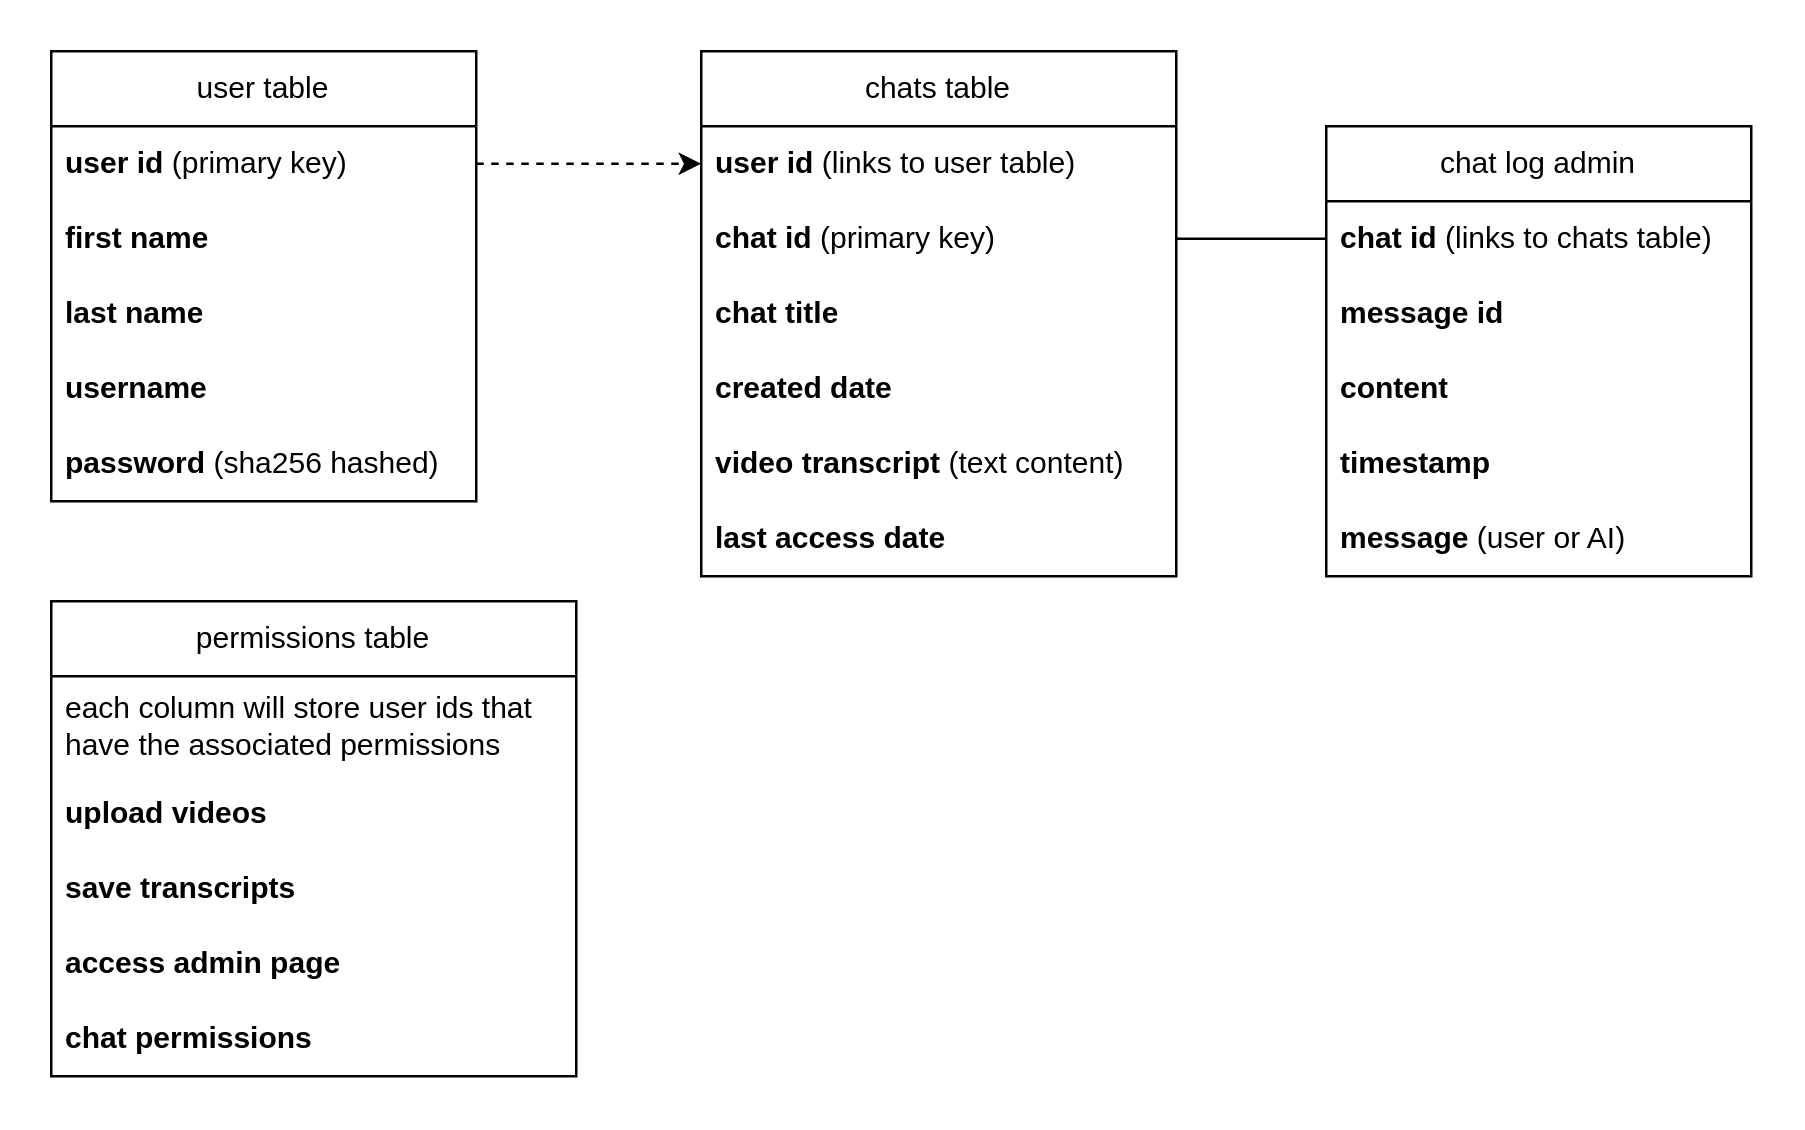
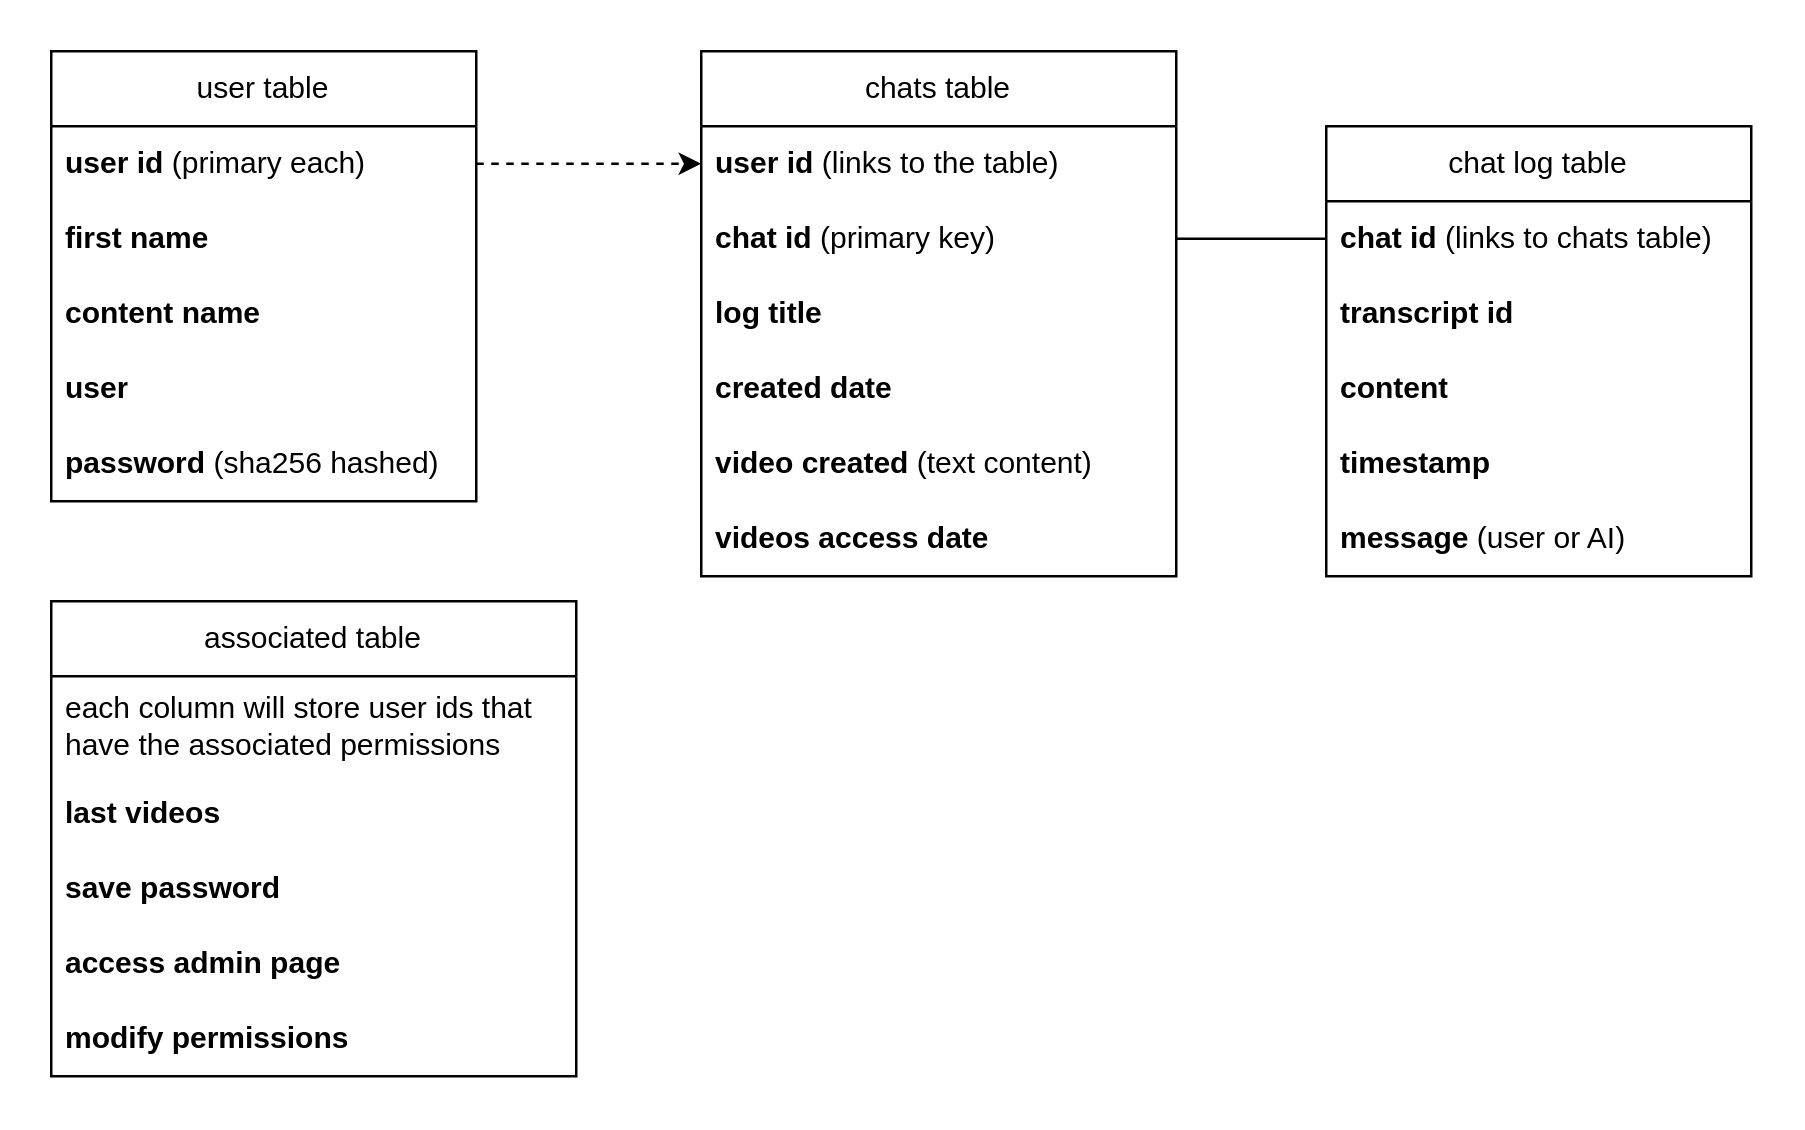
- <mxCell id="3" value="&lt;b&gt;user id&lt;/b&gt;&amp;nbsp;(primary key)" style="text;strokeColor=none;fillColor=none;align=left;verticalAlign=middle;spacingLeft=4;spacingRight=4;overflow=hidden;points=[[0,0.5],[1,0.5]];portConstraint=eastwest;rotatable=0;whiteSpace=wrap;html=1;" vertex="1" parent="2"><mxGeometry y="30" width="170" height="30" as="geometry" /></mxCell>
+ <mxCell id="3" value="&lt;b&gt;user id&lt;/b&gt;&amp;nbsp;(primary each)" style="text;strokeColor=none;fillColor=none;align=left;verticalAlign=middle;spacingLeft=4;spacingRight=4;overflow=hidden;points=[[0,0.5],[1,0.5]];portConstraint=eastwest;rotatable=0;whiteSpace=wrap;html=1;" vertex="1" parent="2"><mxGeometry y="30" width="170" height="30" as="geometry" /></mxCell>
- <mxCell id="9" value="&lt;b&gt;user id&lt;/b&gt;&amp;nbsp;(links to user table)" style="text;strokeColor=none;fillColor=none;align=left;verticalAlign=middle;spacingLeft=4;spacingRight=4;overflow=hidden;points=[[0,0.5],[1,0.5]];portConstraint=eastwest;rotatable=0;whiteSpace=wrap;html=1;" vertex="1" parent="8"><mxGeometry y="30" width="190" height="30" as="geometry" /></mxCell>
+ <mxCell id="9" value="&lt;b&gt;user id&lt;/b&gt;&amp;nbsp;(links to the table)" style="text;strokeColor=none;fillColor=none;align=left;verticalAlign=middle;spacingLeft=4;spacingRight=4;overflow=hidden;points=[[0,0.5],[1,0.5]];portConstraint=eastwest;rotatable=0;whiteSpace=wrap;html=1;" vertex="1" parent="8"><mxGeometry y="30" width="190" height="30" as="geometry" /></mxCell>
- <mxCell id="16" value="chat log admin" style="swimlane;fontStyle=0;childLayout=stackLayout;horizontal=1;startSize=30;horizontalStack=0;resizeParent=1;resizeParentMax=0;resizeLast=0;collapsible=1;marginBottom=0;whiteSpace=wrap;html=1;" vertex="1" parent="1"><mxGeometry x="530" y="50" width="170" height="180" as="geometry"><mxRectangle x="130" y="60" width="90" height="30" as="alternateBounds" /></mxGeometry></mxCell>
+ <mxCell id="16" value="chat log table" style="swimlane;fontStyle=0;childLayout=stackLayout;horizontal=1;startSize=30;horizontalStack=0;resizeParent=1;resizeParentMax=0;resizeLast=0;collapsible=1;marginBottom=0;whiteSpace=wrap;html=1;" vertex="1" parent="1"><mxGeometry x="530" y="50" width="170" height="180" as="geometry"><mxRectangle x="130" y="60" width="90" height="30" as="alternateBounds" /></mxGeometry></mxCell>
- <mxCell id="5" value="&lt;b&gt;last name&lt;/b&gt;" style="text;strokeColor=none;fillColor=none;align=left;verticalAlign=middle;spacingLeft=4;spacingRight=4;overflow=hidden;points=[[0,0.5],[1,0.5]];portConstraint=eastwest;rotatable=0;whiteSpace=wrap;html=1;" vertex="1" parent="2"><mxGeometry y="90" width="170" height="30" as="geometry" /></mxCell>
+ <mxCell id="5" value="&lt;b&gt;content name&lt;/b&gt;" style="text;strokeColor=none;fillColor=none;align=left;verticalAlign=middle;spacingLeft=4;spacingRight=4;overflow=hidden;points=[[0,0.5],[1,0.5]];portConstraint=eastwest;rotatable=0;whiteSpace=wrap;html=1;" vertex="1" parent="2"><mxGeometry y="90" width="170" height="30" as="geometry" /></mxCell>
- <mxCell id="11" value="&lt;b&gt;chat title&lt;/b&gt;" style="text;strokeColor=none;fillColor=none;align=left;verticalAlign=middle;spacingLeft=4;spacingRight=4;overflow=hidden;points=[[0,0.5],[1,0.5]];portConstraint=eastwest;rotatable=0;whiteSpace=wrap;html=1;" vertex="1" parent="8"><mxGeometry y="90" width="190" height="30" as="geometry" /></mxCell>
+ <mxCell id="11" value="&lt;b&gt;log title&lt;/b&gt;" style="text;strokeColor=none;fillColor=none;align=left;verticalAlign=middle;spacingLeft=4;spacingRight=4;overflow=hidden;points=[[0,0.5],[1,0.5]];portConstraint=eastwest;rotatable=0;whiteSpace=wrap;html=1;" vertex="1" parent="8"><mxGeometry y="90" width="190" height="30" as="geometry" /></mxCell>
- <mxCell id="18" value="&lt;b&gt;message id&lt;/b&gt;" style="text;strokeColor=none;fillColor=none;align=left;verticalAlign=middle;spacingLeft=4;spacingRight=4;overflow=hidden;points=[[0,0.5],[1,0.5]];portConstraint=eastwest;rotatable=0;whiteSpace=wrap;html=1;" vertex="1" parent="16"><mxGeometry y="60" width="170" height="30" as="geometry" /></mxCell>
+ <mxCell id="18" value="&lt;b&gt;transcript id&lt;/b&gt;" style="text;strokeColor=none;fillColor=none;align=left;verticalAlign=middle;spacingLeft=4;spacingRight=4;overflow=hidden;points=[[0,0.5],[1,0.5]];portConstraint=eastwest;rotatable=0;whiteSpace=wrap;html=1;" vertex="1" parent="16"><mxGeometry y="60" width="170" height="30" as="geometry" /></mxCell>
- <mxCell id="6" value="&lt;b&gt;username&lt;/b&gt;" style="text;strokeColor=none;fillColor=none;align=left;verticalAlign=middle;spacingLeft=4;spacingRight=4;overflow=hidden;points=[[0,0.5],[1,0.5]];portConstraint=eastwest;rotatable=0;whiteSpace=wrap;html=1;" vertex="1" parent="2"><mxGeometry y="120" width="170" height="30" as="geometry" /></mxCell>
+ <mxCell id="6" value="&lt;b&gt;user&lt;/b&gt;" style="text;strokeColor=none;fillColor=none;align=left;verticalAlign=middle;spacingLeft=4;spacingRight=4;overflow=hidden;points=[[0,0.5],[1,0.5]];portConstraint=eastwest;rotatable=0;whiteSpace=wrap;html=1;" vertex="1" parent="2"><mxGeometry y="120" width="170" height="30" as="geometry" /></mxCell>
- <mxCell id="13" value="&lt;b&gt;video transcript &lt;/b&gt;(text content)" style="text;strokeColor=none;fillColor=none;align=left;verticalAlign=middle;spacingLeft=4;spacingRight=4;overflow=hidden;points=[[0,0.5],[1,0.5]];portConstraint=eastwest;rotatable=0;whiteSpace=wrap;html=1;" vertex="1" parent="8"><mxGeometry y="150" width="190" height="30" as="geometry" /></mxCell>
+ <mxCell id="13" value="&lt;b&gt;video created &lt;/b&gt;(text content)" style="text;strokeColor=none;fillColor=none;align=left;verticalAlign=middle;spacingLeft=4;spacingRight=4;overflow=hidden;points=[[0,0.5],[1,0.5]];portConstraint=eastwest;rotatable=0;whiteSpace=wrap;html=1;" vertex="1" parent="8"><mxGeometry y="150" width="190" height="30" as="geometry" /></mxCell>
- <mxCell id="14" value="&lt;b&gt;last access date&lt;/b&gt;" style="text;strokeColor=none;fillColor=none;align=left;verticalAlign=middle;spacingLeft=4;spacingRight=4;overflow=hidden;points=[[0,0.5],[1,0.5]];portConstraint=eastwest;rotatable=0;whiteSpace=wrap;html=1;" vertex="1" parent="8"><mxGeometry y="180" width="190" height="30" as="geometry" /></mxCell>
+ <mxCell id="14" value="&lt;b&gt;videos access date&lt;/b&gt;" style="text;strokeColor=none;fillColor=none;align=left;verticalAlign=middle;spacingLeft=4;spacingRight=4;overflow=hidden;points=[[0,0.5],[1,0.5]];portConstraint=eastwest;rotatable=0;whiteSpace=wrap;html=1;" vertex="1" parent="8"><mxGeometry y="180" width="190" height="30" as="geometry" /></mxCell>
- <mxCell id="23" value="permissions table" style="swimlane;fontStyle=0;childLayout=stackLayout;horizontal=1;startSize=30;horizontalStack=0;resizeParent=1;resizeParentMax=0;resizeLast=0;collapsible=1;marginBottom=0;whiteSpace=wrap;html=1;" vertex="1" parent="1"><mxGeometry x="20" y="240" width="210" height="190" as="geometry"><mxRectangle x="130" y="60" width="90" height="30" as="alternateBounds" /></mxGeometry></mxCell>
+ <mxCell id="23" value="associated table" style="swimlane;fontStyle=0;childLayout=stackLayout;horizontal=1;startSize=30;horizontalStack=0;resizeParent=1;resizeParentMax=0;resizeLast=0;collapsible=1;marginBottom=0;whiteSpace=wrap;html=1;" vertex="1" parent="1"><mxGeometry x="20" y="240" width="210" height="190" as="geometry"><mxRectangle x="130" y="60" width="90" height="30" as="alternateBounds" /></mxGeometry></mxCell>
- <mxCell id="25" value="&lt;b&gt;upload videos&lt;/b&gt;" style="text;strokeColor=none;fillColor=none;align=left;verticalAlign=middle;spacingLeft=4;spacingRight=4;overflow=hidden;points=[[0,0.5],[1,0.5]];portConstraint=eastwest;rotatable=0;whiteSpace=wrap;html=1;" vertex="1" parent="23"><mxGeometry y="70" width="210" height="30" as="geometry" /></mxCell>
+ <mxCell id="25" value="&lt;b&gt;last videos&lt;/b&gt;" style="text;strokeColor=none;fillColor=none;align=left;verticalAlign=middle;spacingLeft=4;spacingRight=4;overflow=hidden;points=[[0,0.5],[1,0.5]];portConstraint=eastwest;rotatable=0;whiteSpace=wrap;html=1;" vertex="1" parent="23"><mxGeometry y="70" width="210" height="30" as="geometry" /></mxCell>
- <mxCell id="26" value="&lt;b&gt;save transcripts&lt;/b&gt;" style="text;strokeColor=none;fillColor=none;align=left;verticalAlign=middle;spacingLeft=4;spacingRight=4;overflow=hidden;points=[[0,0.5],[1,0.5]];portConstraint=eastwest;rotatable=0;whiteSpace=wrap;html=1;" vertex="1" parent="23"><mxGeometry y="100" width="210" height="30" as="geometry" /></mxCell>
+ <mxCell id="26" value="&lt;b&gt;save password&lt;/b&gt;" style="text;strokeColor=none;fillColor=none;align=left;verticalAlign=middle;spacingLeft=4;spacingRight=4;overflow=hidden;points=[[0,0.5],[1,0.5]];portConstraint=eastwest;rotatable=0;whiteSpace=wrap;html=1;" vertex="1" parent="23"><mxGeometry y="100" width="210" height="30" as="geometry" /></mxCell>
- <mxCell id="28" value="&lt;b&gt;chat permissions&lt;/b&gt;" style="text;strokeColor=none;fillColor=none;align=left;verticalAlign=middle;spacingLeft=4;spacingRight=4;overflow=hidden;points=[[0,0.5],[1,0.5]];portConstraint=eastwest;rotatable=0;whiteSpace=wrap;html=1;" vertex="1" parent="23"><mxGeometry y="160" width="210" height="30" as="geometry" /></mxCell>
+ <mxCell id="28" value="&lt;b&gt;modify permissions&lt;/b&gt;" style="text;strokeColor=none;fillColor=none;align=left;verticalAlign=middle;spacingLeft=4;spacingRight=4;overflow=hidden;points=[[0,0.5],[1,0.5]];portConstraint=eastwest;rotatable=0;whiteSpace=wrap;html=1;" vertex="1" parent="23"><mxGeometry y="160" width="210" height="30" as="geometry" /></mxCell>
